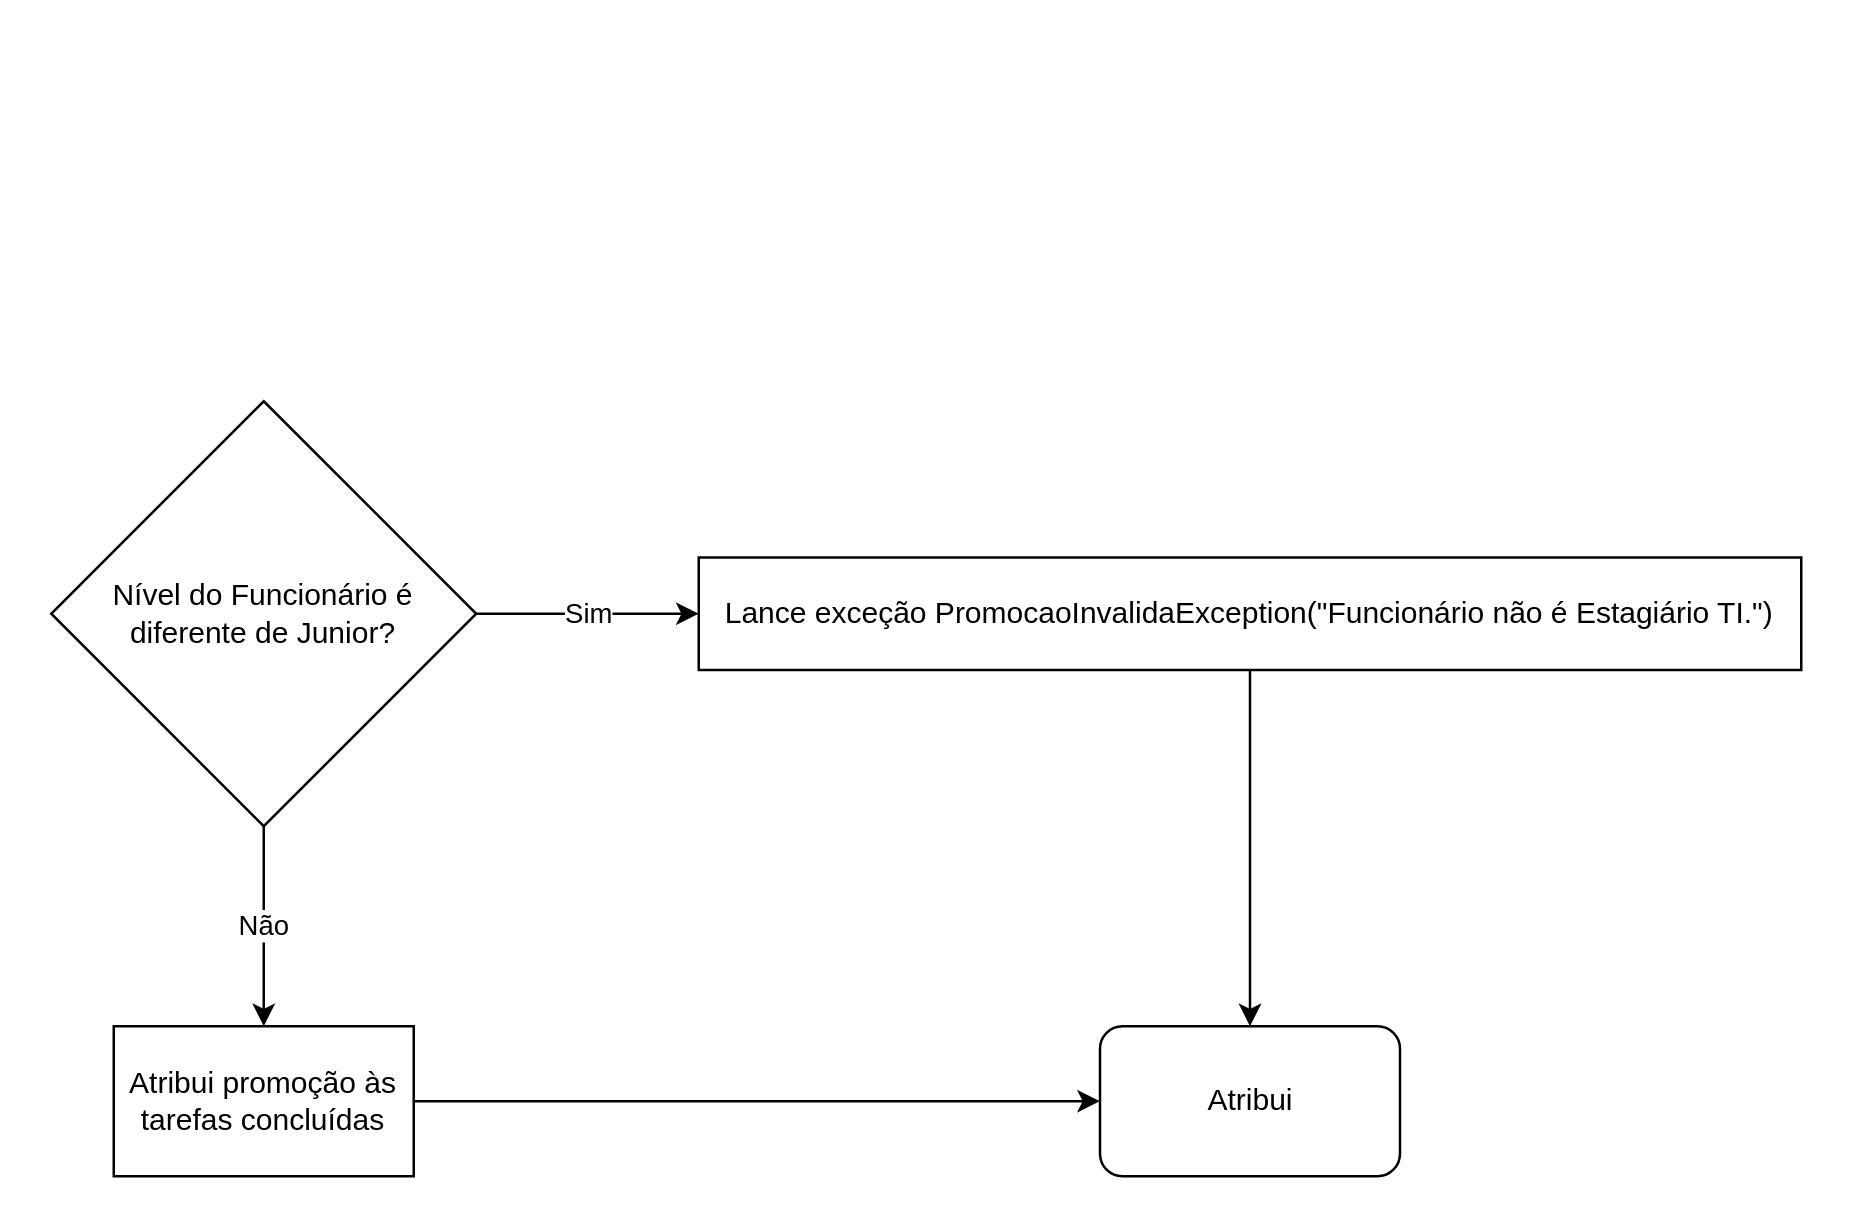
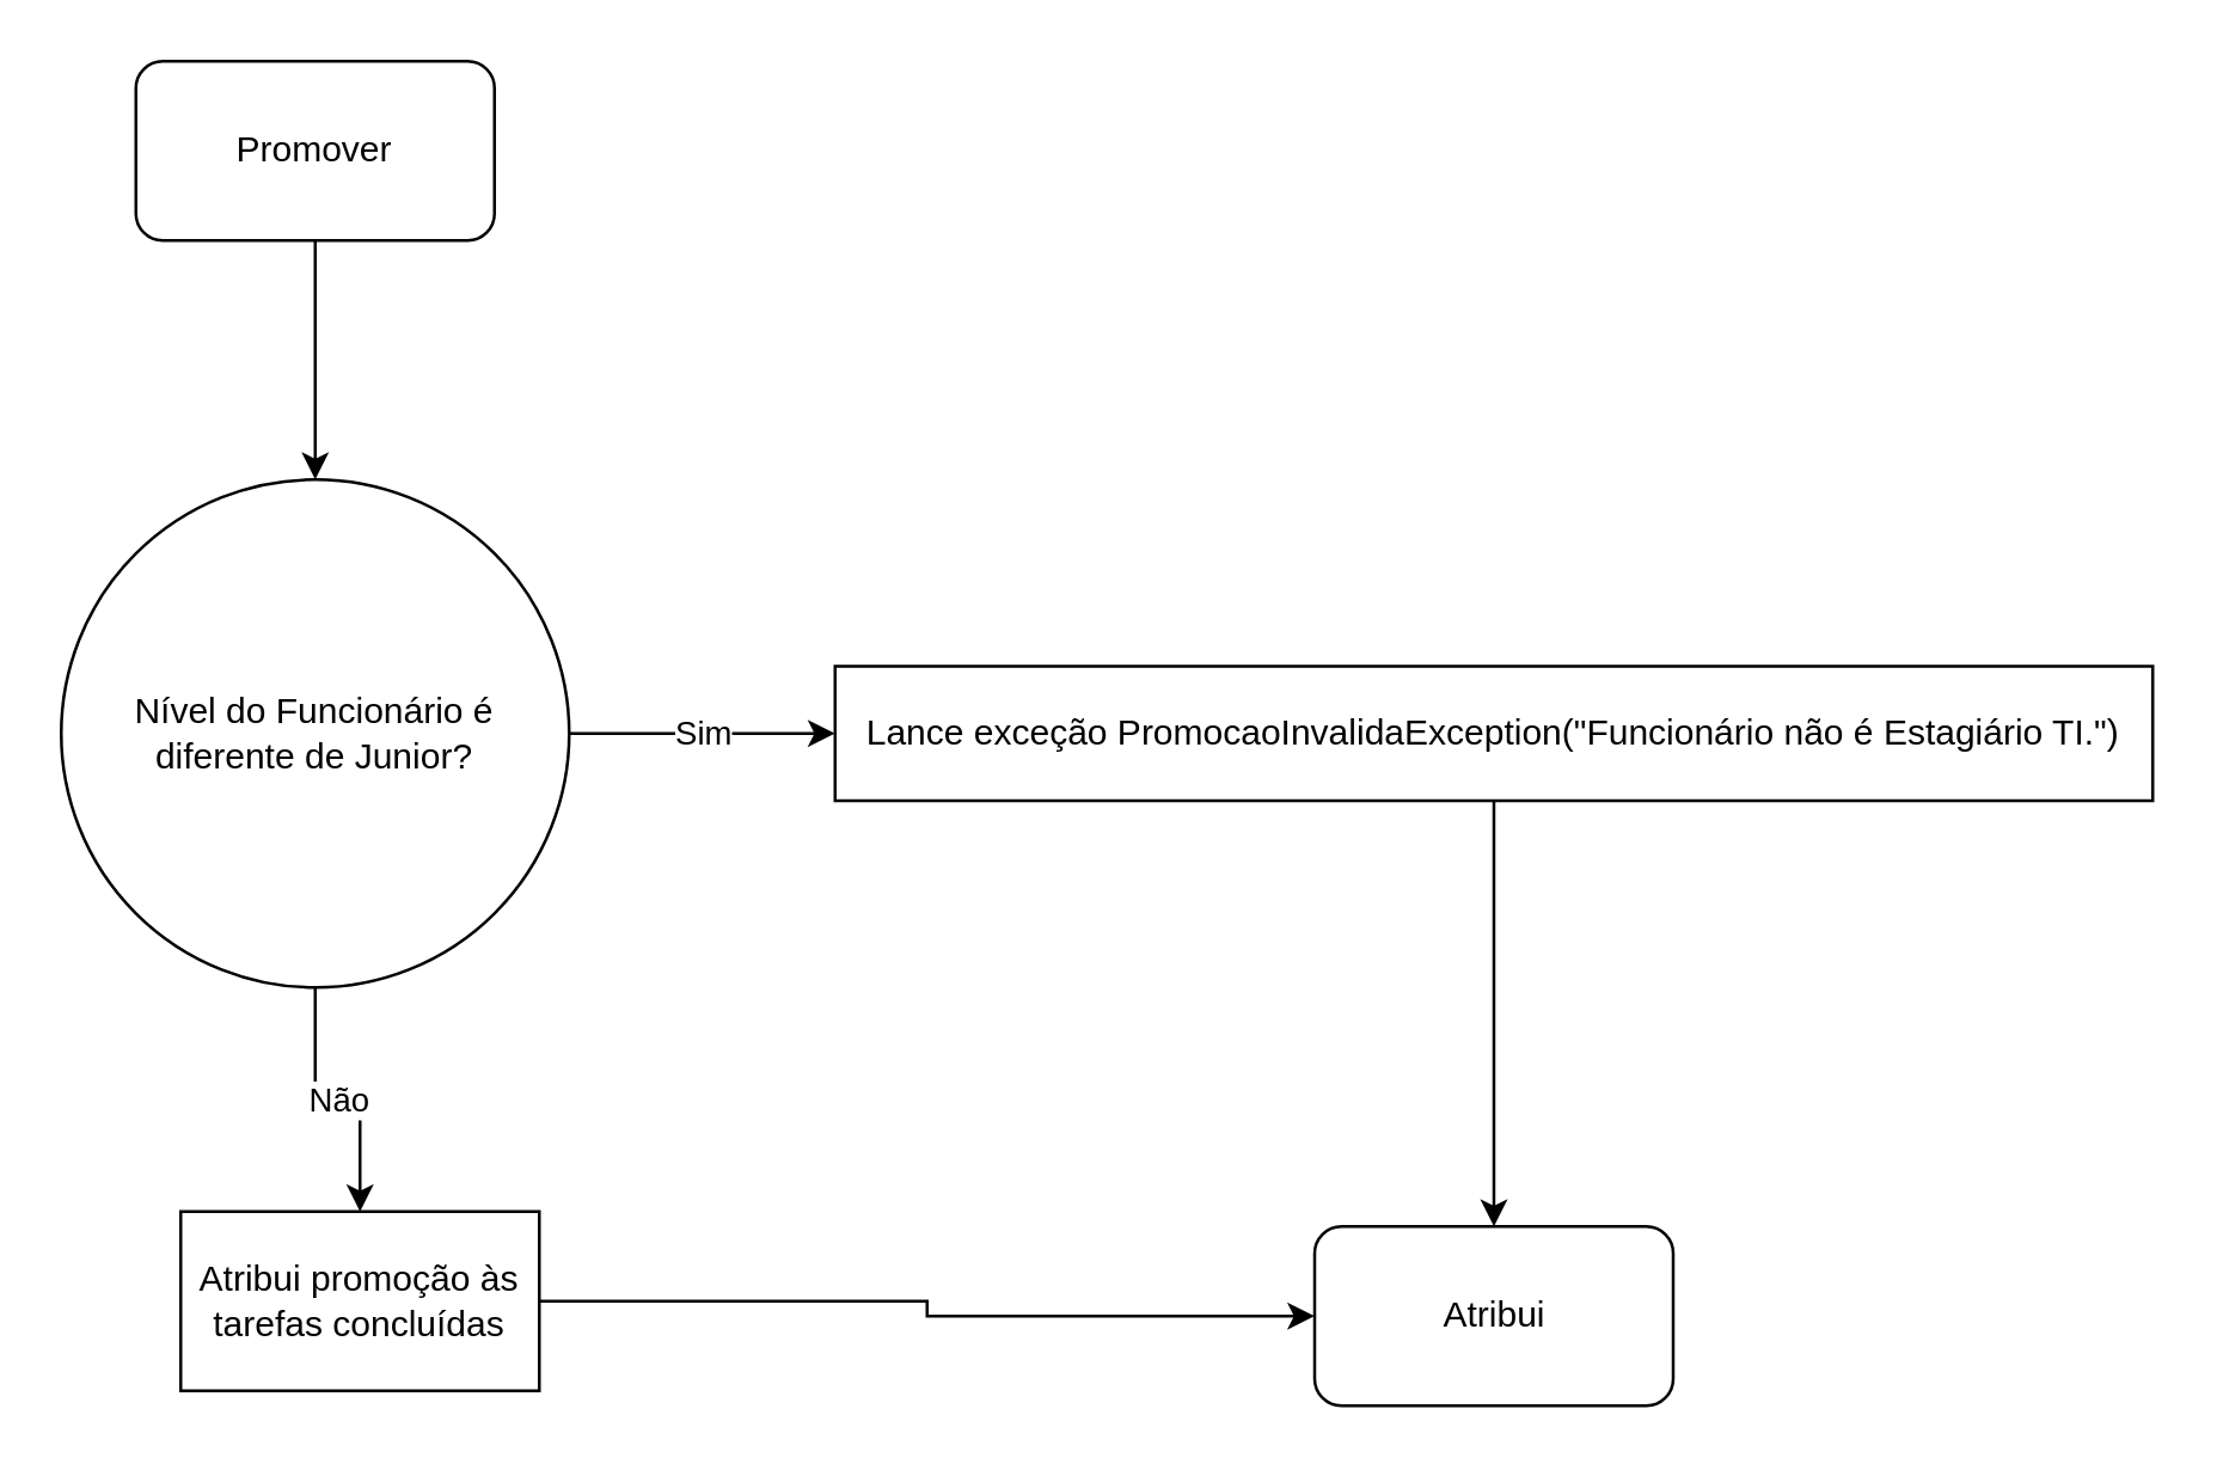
+ <mxCell id="3" value="Promover" style="rounded=1;whiteSpace=wrap;html=1;" parent="1" vertex="1"><mxGeometry x="45" width="120" height="60" as="geometry" y="20" /></mxCell>
+ <mxCell id="2" value="" style="edgeStyle=orthogonalEdgeStyle;rounded=0;orthogonalLoop=1;jettySize=auto;html=1;" parent="1" source="3" target="6" edge="1"><mxGeometry relative="1" as="geometry" /></mxCell>
- <mxCell id="6" value="Nível do Funcionário é diferente de Junior?" style="rhombus;whiteSpace=wrap;html=1;" parent="1" vertex="1"><mxGeometry y="160" width="170" height="170" as="geometry" x="20" /></mxCell>
+ <mxCell id="6" value="Nível do Funcionário é diferente de Junior?" style="ellipse;whiteSpace=wrap;html=1;" parent="1" vertex="1"><mxGeometry y="160" width="170" height="170" as="geometry" x="20" /></mxCell>
- <mxCell id="10" value="Atribui promoção às tarefas concluídas" style="rounded=0;whiteSpace=wrap;html=1;" parent="1" vertex="1"><mxGeometry x="45" y="410" width="120" height="60" as="geometry" /></mxCell>
+ <mxCell id="10" value="Atribui promoção às tarefas concluídas" style="rounded=0;whiteSpace=wrap;html=1;" parent="1" vertex="1"><mxGeometry x="60" y="405" width="120" height="60" as="geometry" /></mxCell>
